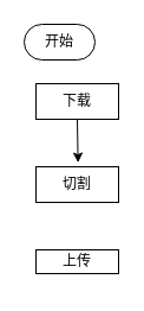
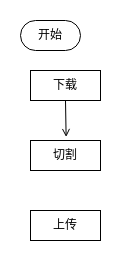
- <mxCell id="6" value="" style="endArrow=classic;html=1;exitX=0.5;exitY=1;exitDx=0;exitDy=0;entryX=0.509;entryY=-0.116;entryDx=0;entryDy=0;entryPerimeter=0;" parent="1" source="2" target="4" edge="1"><mxGeometry width="50" height="50" relative="1" as="geometry"><mxPoint x="95" y="170" as="sourcePoint" /><mxPoint x="145" y="120" as="targetPoint" /></mxGeometry></mxCell>
+ <mxCell id="6" value="" style="endArrow=open;html=1;exitX=0.5;exitY=1;exitDx=0;exitDy=0;entryX=0.509;entryY=-0.116;entryDx=0;entryDy=0;entryPerimeter=0;" parent="1" source="2" target="4" edge="1"><mxGeometry width="50" height="50" relative="1" as="geometry"><mxPoint x="95" y="170" as="sourcePoint" /><mxPoint x="145" y="120" as="targetPoint" /></mxGeometry></mxCell>
- <mxCell id="5" value="上传" style="rounded=0;whiteSpace=wrap;html=1;" parent="1" vertex="1"><mxGeometry x="30" y="210" width="70" height="20" as="geometry" /></mxCell>
+ <mxCell id="5" value="上传" style="rounded=0;whiteSpace=wrap;html=1;" parent="1" vertex="1"><mxGeometry x="30" y="210" width="70" height="30" as="geometry" /></mxCell>
